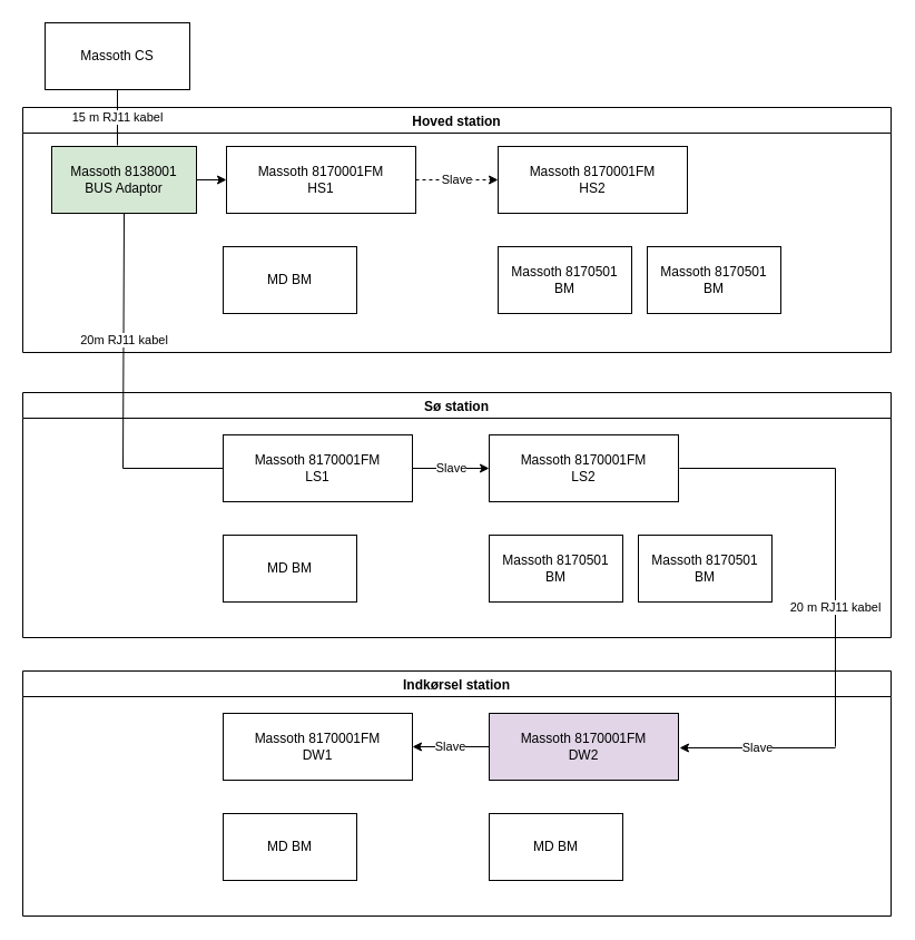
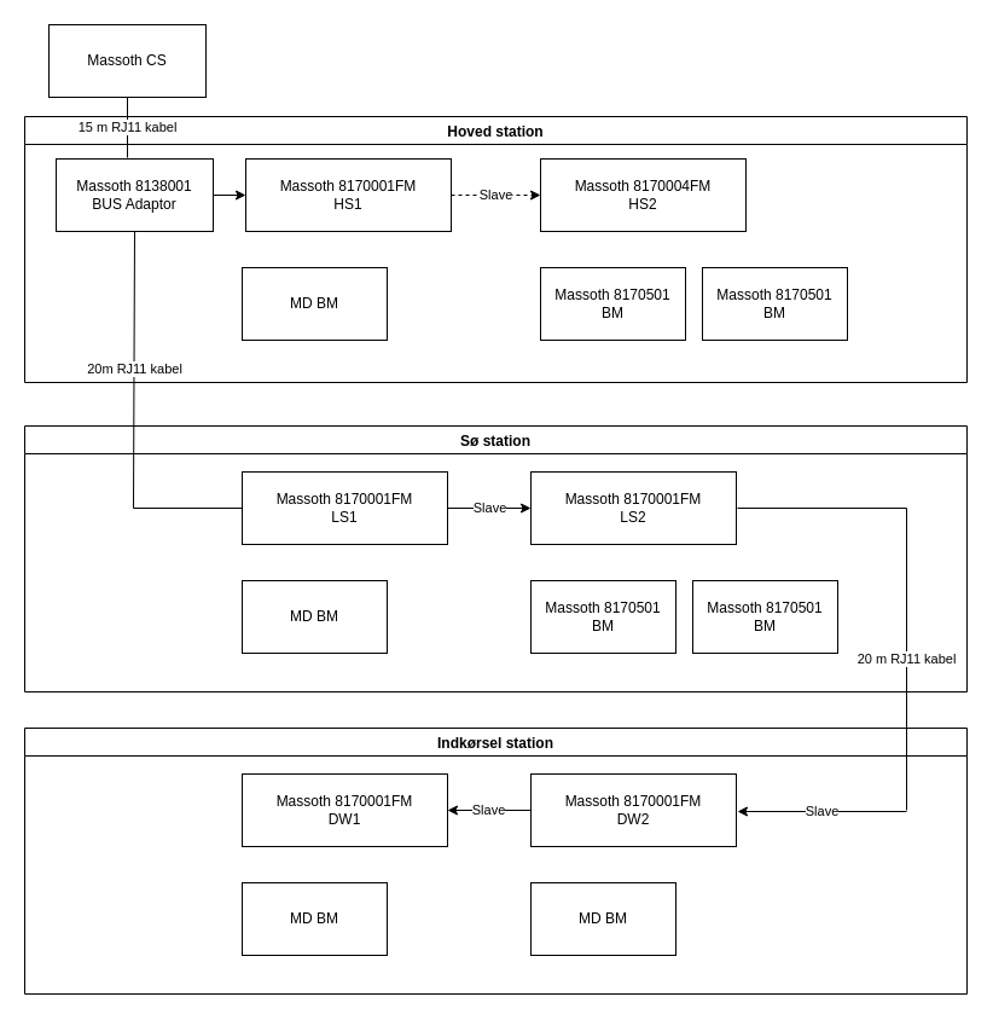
- <mxCell id="9" value="Massoth 8138001&lt;br&gt;BUS Adaptor" style="rounded=0;whiteSpace=wrap;html=1;fillColor=#d5e8d4;" parent="1" vertex="1"><mxGeometry x="46" y="131" width="130" height="60" as="geometry" /></mxCell>
+ <mxCell id="9" value="Massoth 8138001&lt;br&gt;BUS Adaptor" style="rounded=0;whiteSpace=wrap;html=1;" parent="1" vertex="1"><mxGeometry x="46" y="131" width="130" height="60" as="geometry" /></mxCell>
- <mxCell id="14" value="Massoth 8170001FM&lt;br&gt;HS2" style="rounded=0;whiteSpace=wrap;html=1;" parent="11" vertex="1"><mxGeometry x="427" y="35" width="170" height="60" as="geometry" /></mxCell>
+ <mxCell id="14" value="Massoth 8170004FM&lt;br&gt;HS2" style="rounded=0;whiteSpace=wrap;html=1;" parent="11" vertex="1"><mxGeometry x="427" y="35" width="170" height="60" as="geometry" /></mxCell>
- <mxCell id="5" value="Massoth 8170001FM&lt;br&gt;DW2" style="rounded=0;whiteSpace=wrap;html=1;fillColor=#e1d5e7;" vertex="1" parent="2"><mxGeometry x="419" y="38" width="170" height="60" as="geometry" /></mxCell>
+ <mxCell id="5" value="Massoth 8170001FM&lt;br&gt;DW2" style="rounded=0;whiteSpace=wrap;html=1;" vertex="1" parent="2"><mxGeometry x="419" y="38" width="170" height="60" as="geometry" /></mxCell>
